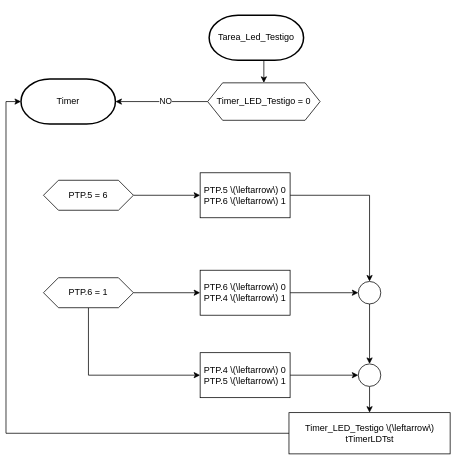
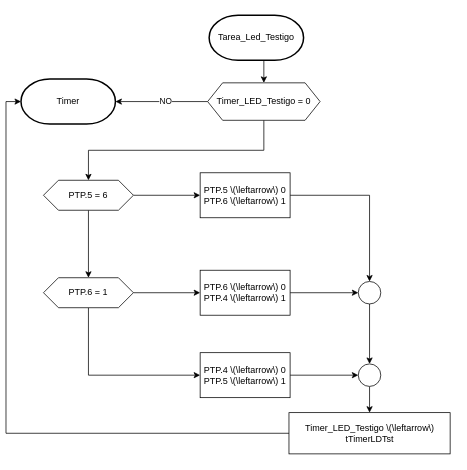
+ <mxCell id="6" style="edgeStyle=orthogonalEdgeStyle;rounded=0;orthogonalLoop=1;jettySize=auto;html=1;exitX=0.5;exitY=1;exitDx=0;exitDy=0;entryX=0.5;entryY=0;entryDx=0;entryDy=0;" edge="1" parent="1" source="7" target="11"><mxGeometry relative="1" as="geometry" /></mxCell>
+ <mxCell id="9" style="edgeStyle=orthogonalEdgeStyle;rounded=0;orthogonalLoop=1;jettySize=auto;html=1;exitX=0.5;exitY=1;exitDx=0;exitDy=0;entryX=0.5;entryY=0;entryDx=0;entryDy=0;" edge="1" parent="1" source="11" target="14"><mxGeometry relative="1" as="geometry" /></mxCell>
